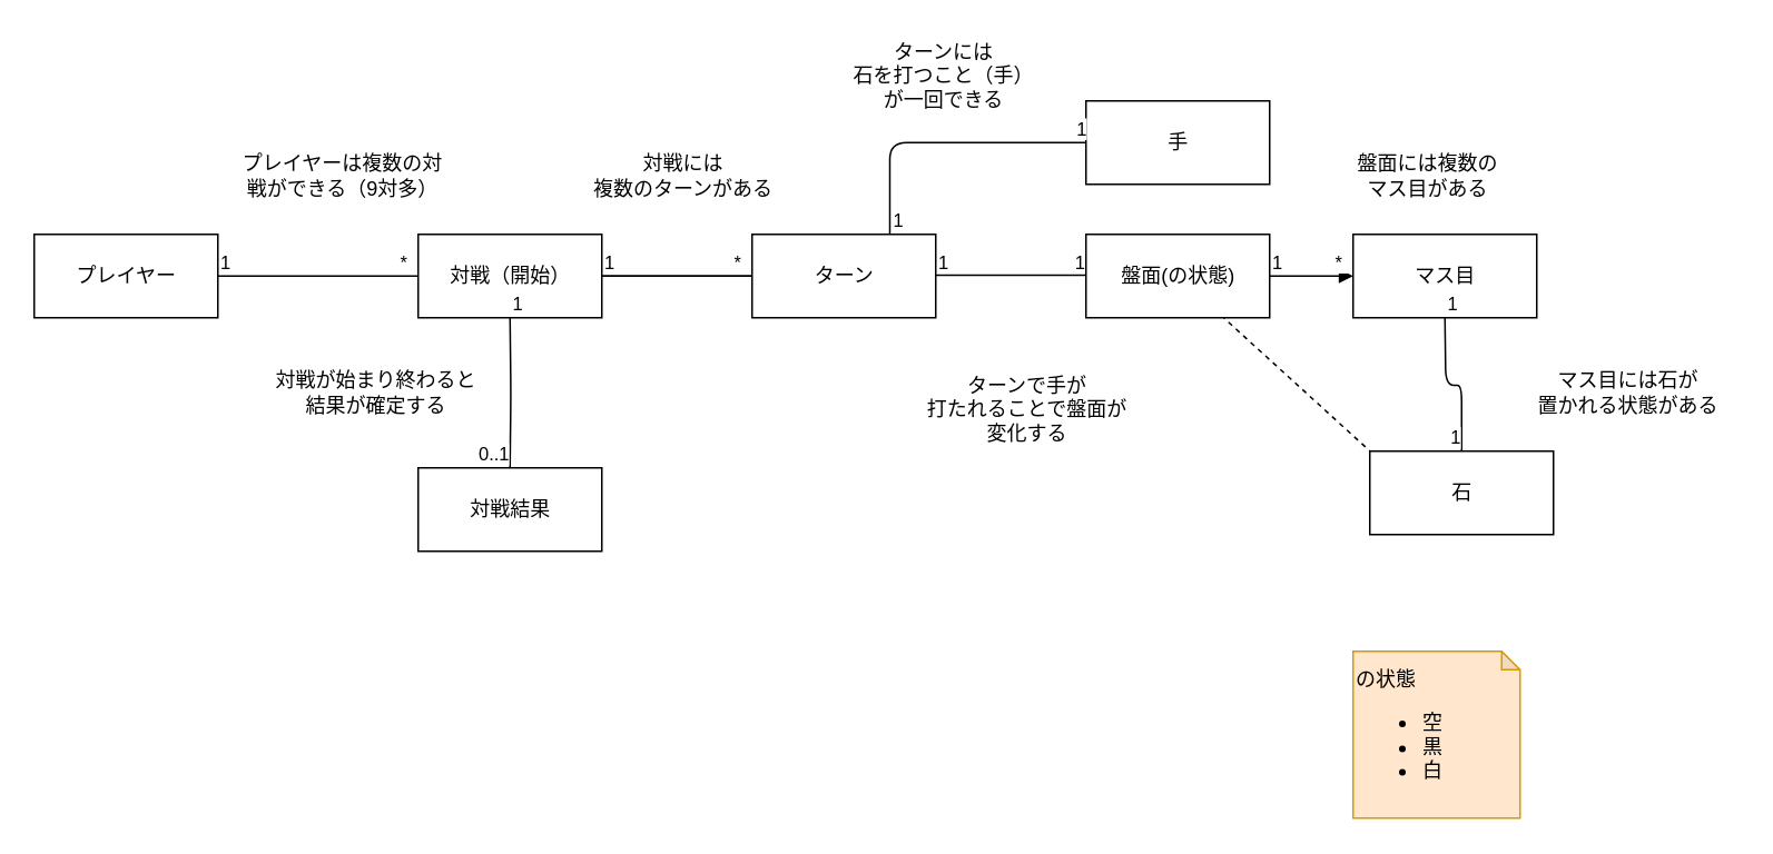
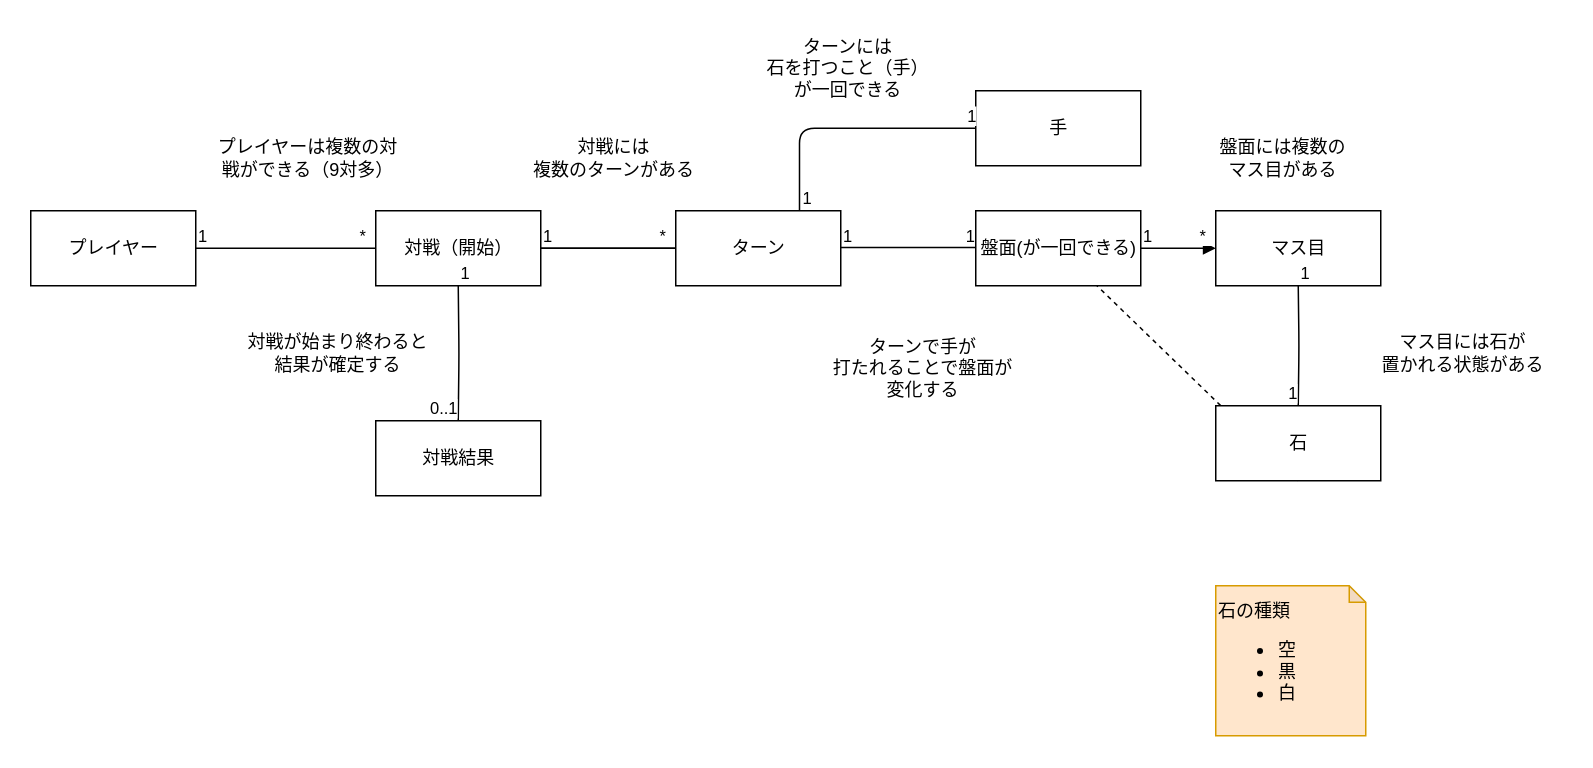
- <mxCell id="5" value="盤面(の状態)" style="html=1;" vertex="1" parent="1"><mxGeometry x="650" y="140" width="110" height="50" as="geometry" /></mxCell>
+ <mxCell id="5" value="盤面(が一回できる)" style="html=1;" vertex="1" parent="1"><mxGeometry x="650" y="140" width="110" height="50" as="geometry" /></mxCell>
- <mxCell id="7" value="石" style="html=1;" vertex="1" parent="1"><mxGeometry x="820" y="270" width="110" height="50" as="geometry" /></mxCell>
+ <mxCell id="7" value="石" style="html=1;" vertex="1" parent="1"><mxGeometry x="810" y="270" width="110" height="50" as="geometry" /></mxCell>
- <mxCell id="8" value="&lt;span style=&quot;background-color: initial;&quot;&gt;の状態&lt;/span&gt;&lt;br&gt;&lt;ul&gt;&lt;li&gt;&lt;span style=&quot;background-color: initial;&quot;&gt;空&lt;/span&gt;&lt;/li&gt;&lt;li&gt;&lt;span style=&quot;background-color: initial;&quot;&gt;黒&lt;/span&gt;&lt;/li&gt;&lt;li&gt;&lt;span style=&quot;background-color: initial;&quot;&gt;白&lt;/span&gt;&lt;/li&gt;&lt;/ul&gt;" style="shape=note;whiteSpace=wrap;html=1;backgroundOutline=1;darkOpacity=0.05;size=11;align=left;fillColor=#ffe6cc;strokeColor=#d79b00;" vertex="1" parent="1"><mxGeometry x="810" y="390" width="100" height="100" as="geometry" /></mxCell>
+ <mxCell id="8" value="&lt;span style=&quot;background-color: initial;&quot;&gt;石の種類&lt;/span&gt;&lt;br&gt;&lt;ul&gt;&lt;li&gt;&lt;span style=&quot;background-color: initial;&quot;&gt;空&lt;/span&gt;&lt;/li&gt;&lt;li&gt;&lt;span style=&quot;background-color: initial;&quot;&gt;黒&lt;/span&gt;&lt;/li&gt;&lt;li&gt;&lt;span style=&quot;background-color: initial;&quot;&gt;白&lt;/span&gt;&lt;/li&gt;&lt;/ul&gt;" style="shape=note;whiteSpace=wrap;html=1;backgroundOutline=1;darkOpacity=0.05;size=11;align=left;fillColor=#ffe6cc;strokeColor=#d79b00;" vertex="1" parent="1"><mxGeometry x="810" y="390" width="100" height="100" as="geometry" /></mxCell>
